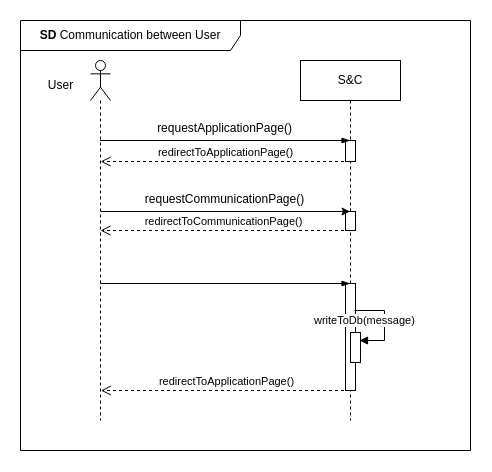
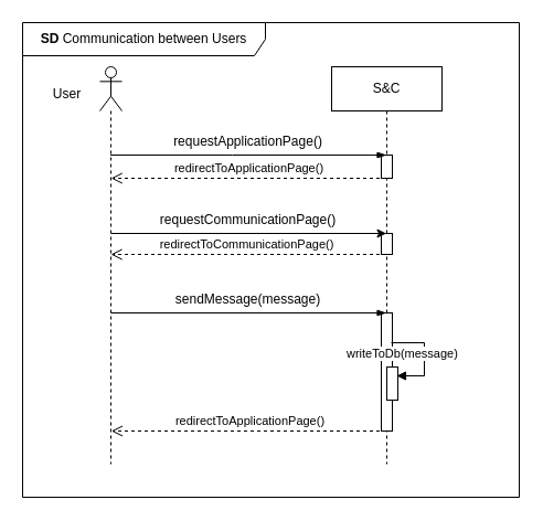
- <mxCell id="8" value="&lt;b&gt;SD&lt;/b&gt;&amp;nbsp;Communication between User" style="shape=umlFrame;whiteSpace=wrap;html=1;pointerEvents=0;width=220;height=30;" vertex="1" parent="1"><mxGeometry x="20" width="450" height="430" as="geometry" y="20" /></mxCell>
+ <mxCell id="8" value="&lt;b&gt;SD&lt;/b&gt;&amp;nbsp;Communication between Users" style="shape=umlFrame;whiteSpace=wrap;html=1;pointerEvents=0;width=220;height=30;" vertex="1" parent="1"><mxGeometry x="20" width="450" height="430" as="geometry" y="20" /></mxCell>
+ <mxCell id="13" value="sendMessage(message)" style="text;html=1;align=center;verticalAlign=middle;resizable=0;points=[];autosize=1;strokeColor=none;fillColor=none;" vertex="1" parent="1"><mxGeometry x="149" y="256" width="150" height="30" as="geometry" /></mxCell>
